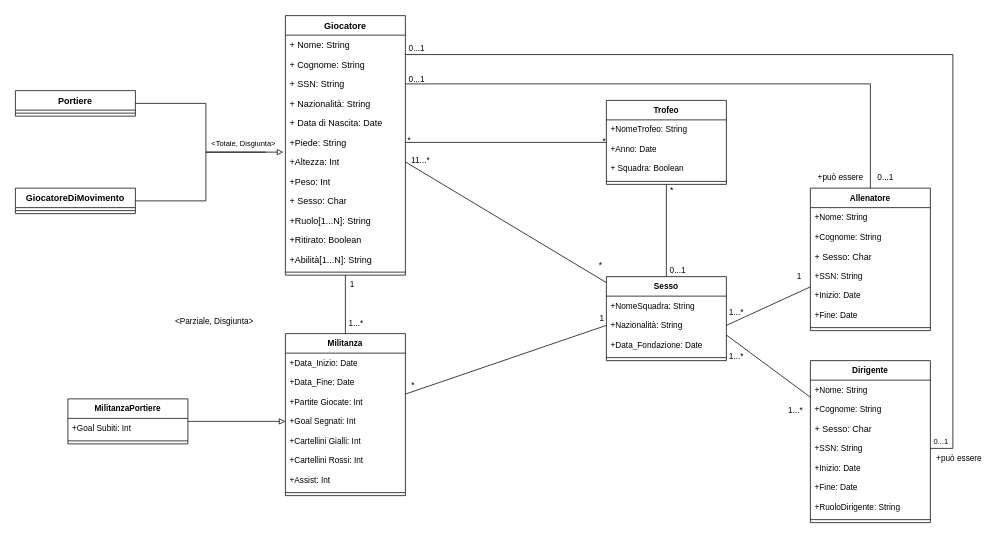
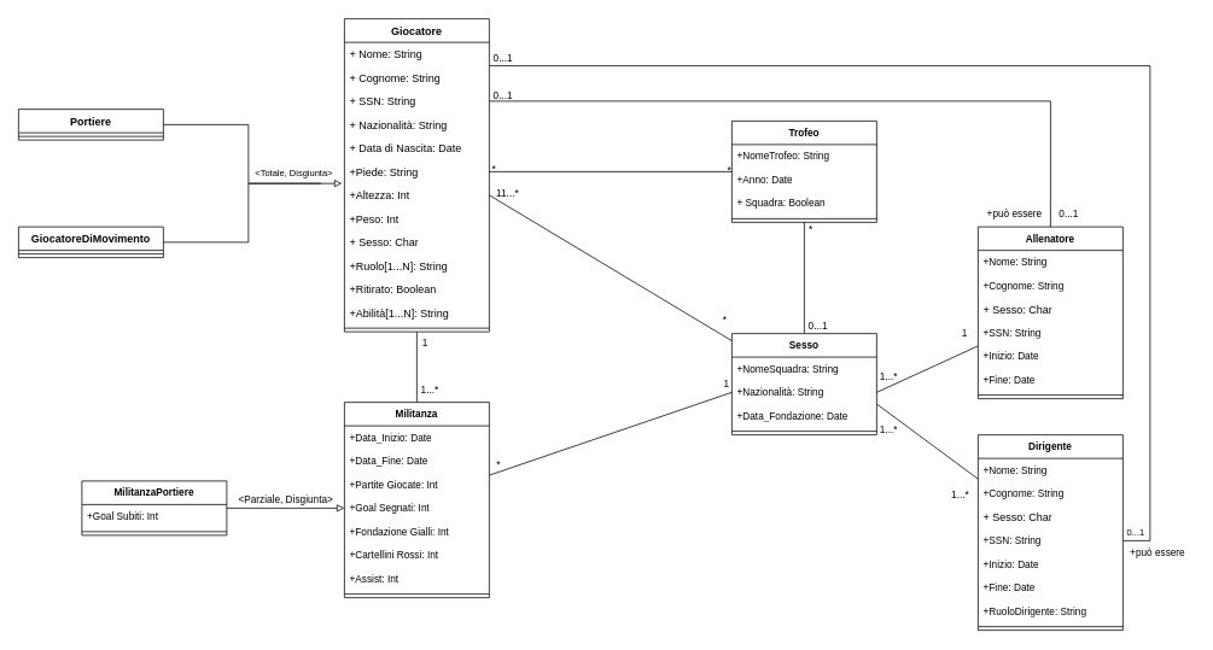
- <mxCell id="60" value="&amp;lt;Parziale, Disgiunta&amp;gt;" style="text;html=1;align=center;verticalAlign=middle;resizable=0;points=[];autosize=1;strokeColor=none;fillColor=none;fontSize=11;fontFamily=Helvetica;fontColor=default;" parent="1" vertex="1"><mxGeometry x="220" y="412" width="130" height="30" as="geometry" /></mxCell>
+ <mxCell id="60" value="&amp;lt;Parziale, Disgiunta&amp;gt;" style="text;html=1;align=center;verticalAlign=middle;resizable=0;points=[];autosize=1;strokeColor=none;fillColor=none;fontSize=11;fontFamily=Helvetica;fontColor=default;" parent="1" vertex="1"><mxGeometry x="250" y="537" width="130" height="30" as="geometry" /></mxCell>
- <mxCell id="49" value="+Cartellini Gialli: Int" style="text;strokeColor=none;fillColor=none;align=left;verticalAlign=top;spacingLeft=4;spacingRight=4;overflow=hidden;rotatable=0;points=[[0,0.5],[1,0.5]];portConstraint=eastwest;whiteSpace=wrap;html=1;fontSize=11;fontFamily=Helvetica;fontColor=default;" parent="44" vertex="1"><mxGeometry y="130" width="160" height="26" as="geometry" /></mxCell>
+ <mxCell id="49" value="+Fondazione Gialli: Int" style="text;strokeColor=none;fillColor=none;align=left;verticalAlign=top;spacingLeft=4;spacingRight=4;overflow=hidden;rotatable=0;points=[[0,0.5],[1,0.5]];portConstraint=eastwest;whiteSpace=wrap;html=1;fontSize=11;fontFamily=Helvetica;fontColor=default;" parent="44" vertex="1"><mxGeometry y="130" width="160" height="26" as="geometry" /></mxCell>
